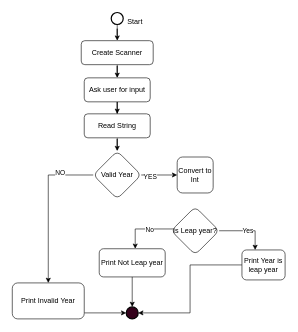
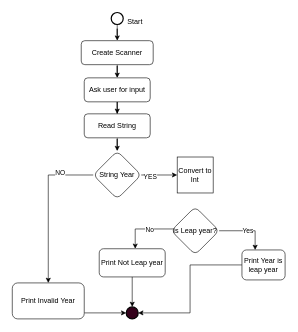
- <mxCell id="12" value="Valid Year" style="rhombus;whiteSpace=wrap;html=1;rounded=1;glass=0;strokeWidth=1;shadow=0;" parent="1" vertex="1"><mxGeometry x="155" y="251" width="80" height="80" as="geometry" /></mxCell>
+ <mxCell id="12" value="String Year" style="rhombus;whiteSpace=wrap;html=1;rounded=1;glass=0;strokeWidth=1;shadow=0;" parent="1" vertex="1"><mxGeometry x="155" y="251" width="80" height="80" as="geometry" /></mxCell>
- <mxCell id="15" value="Convert to Int" style="whiteSpace=wrap;html=1;rounded=1;glass=0;strokeWidth=1;shadow=0;" parent="1" vertex="1"><mxGeometry x="295" y="261" width="60" height="60" as="geometry" /></mxCell>
+ <mxCell id="15" value="Convert to Int" style="whiteSpace=wrap;html=1;glass=0;strokeWidth=1;shadow=0;rounded=0;" parent="1" vertex="1"><mxGeometry x="295" y="261" width="60" height="60" as="geometry" /></mxCell>
